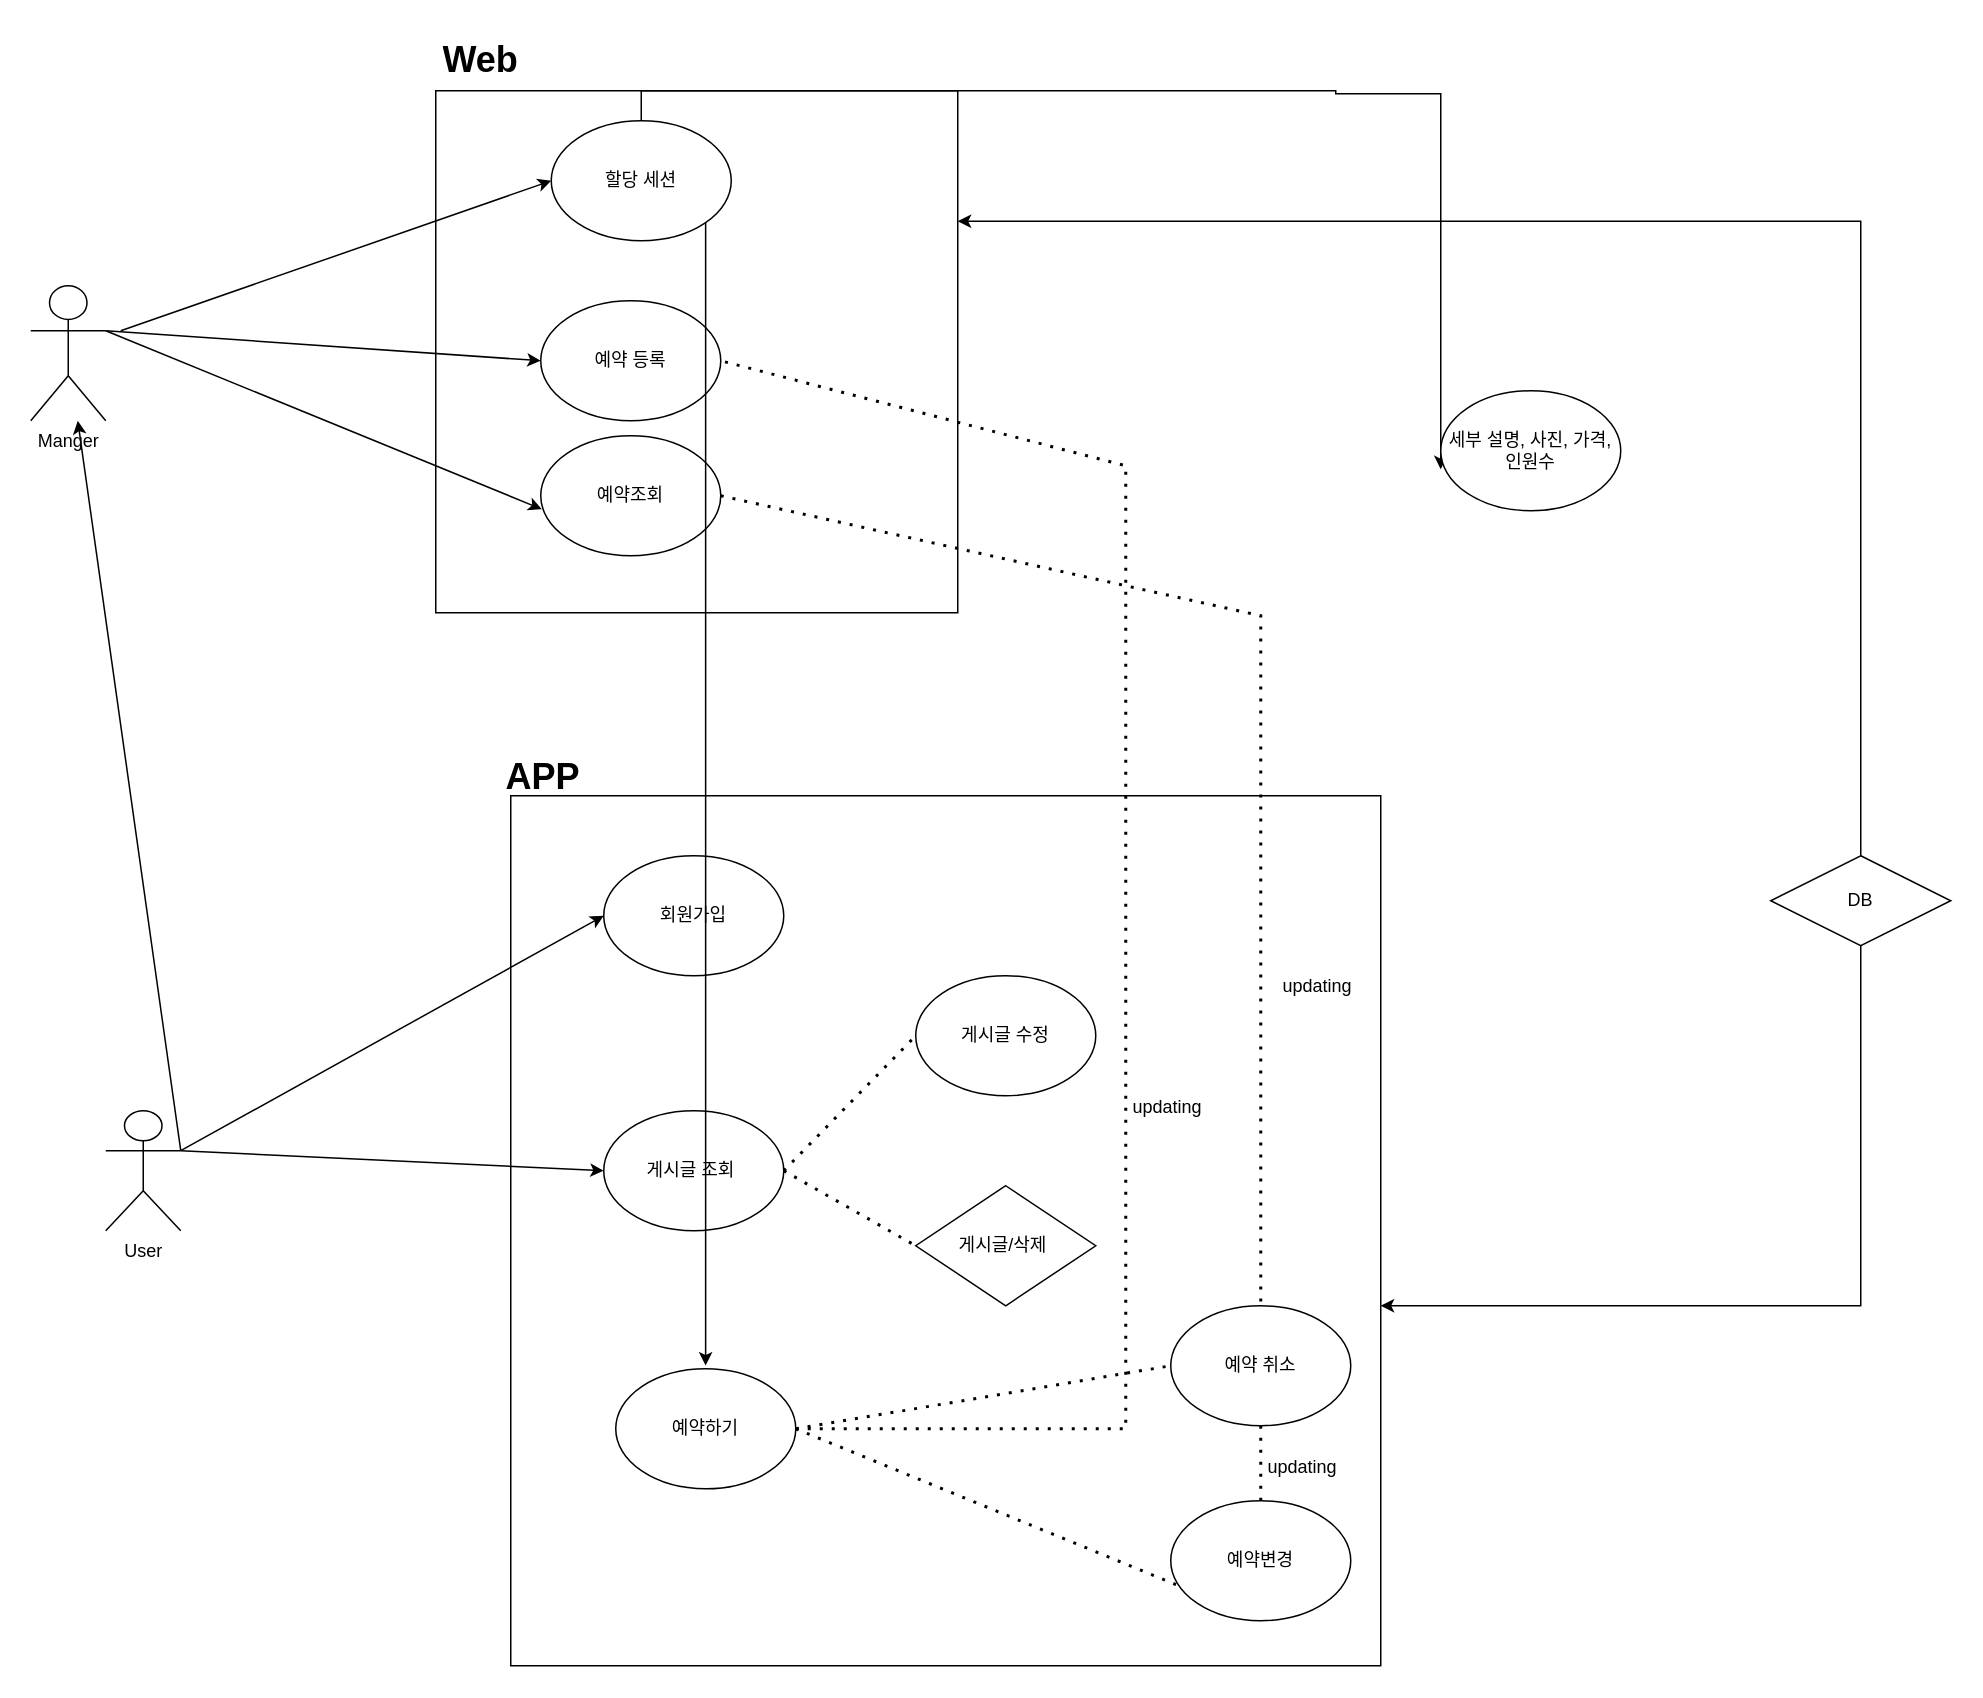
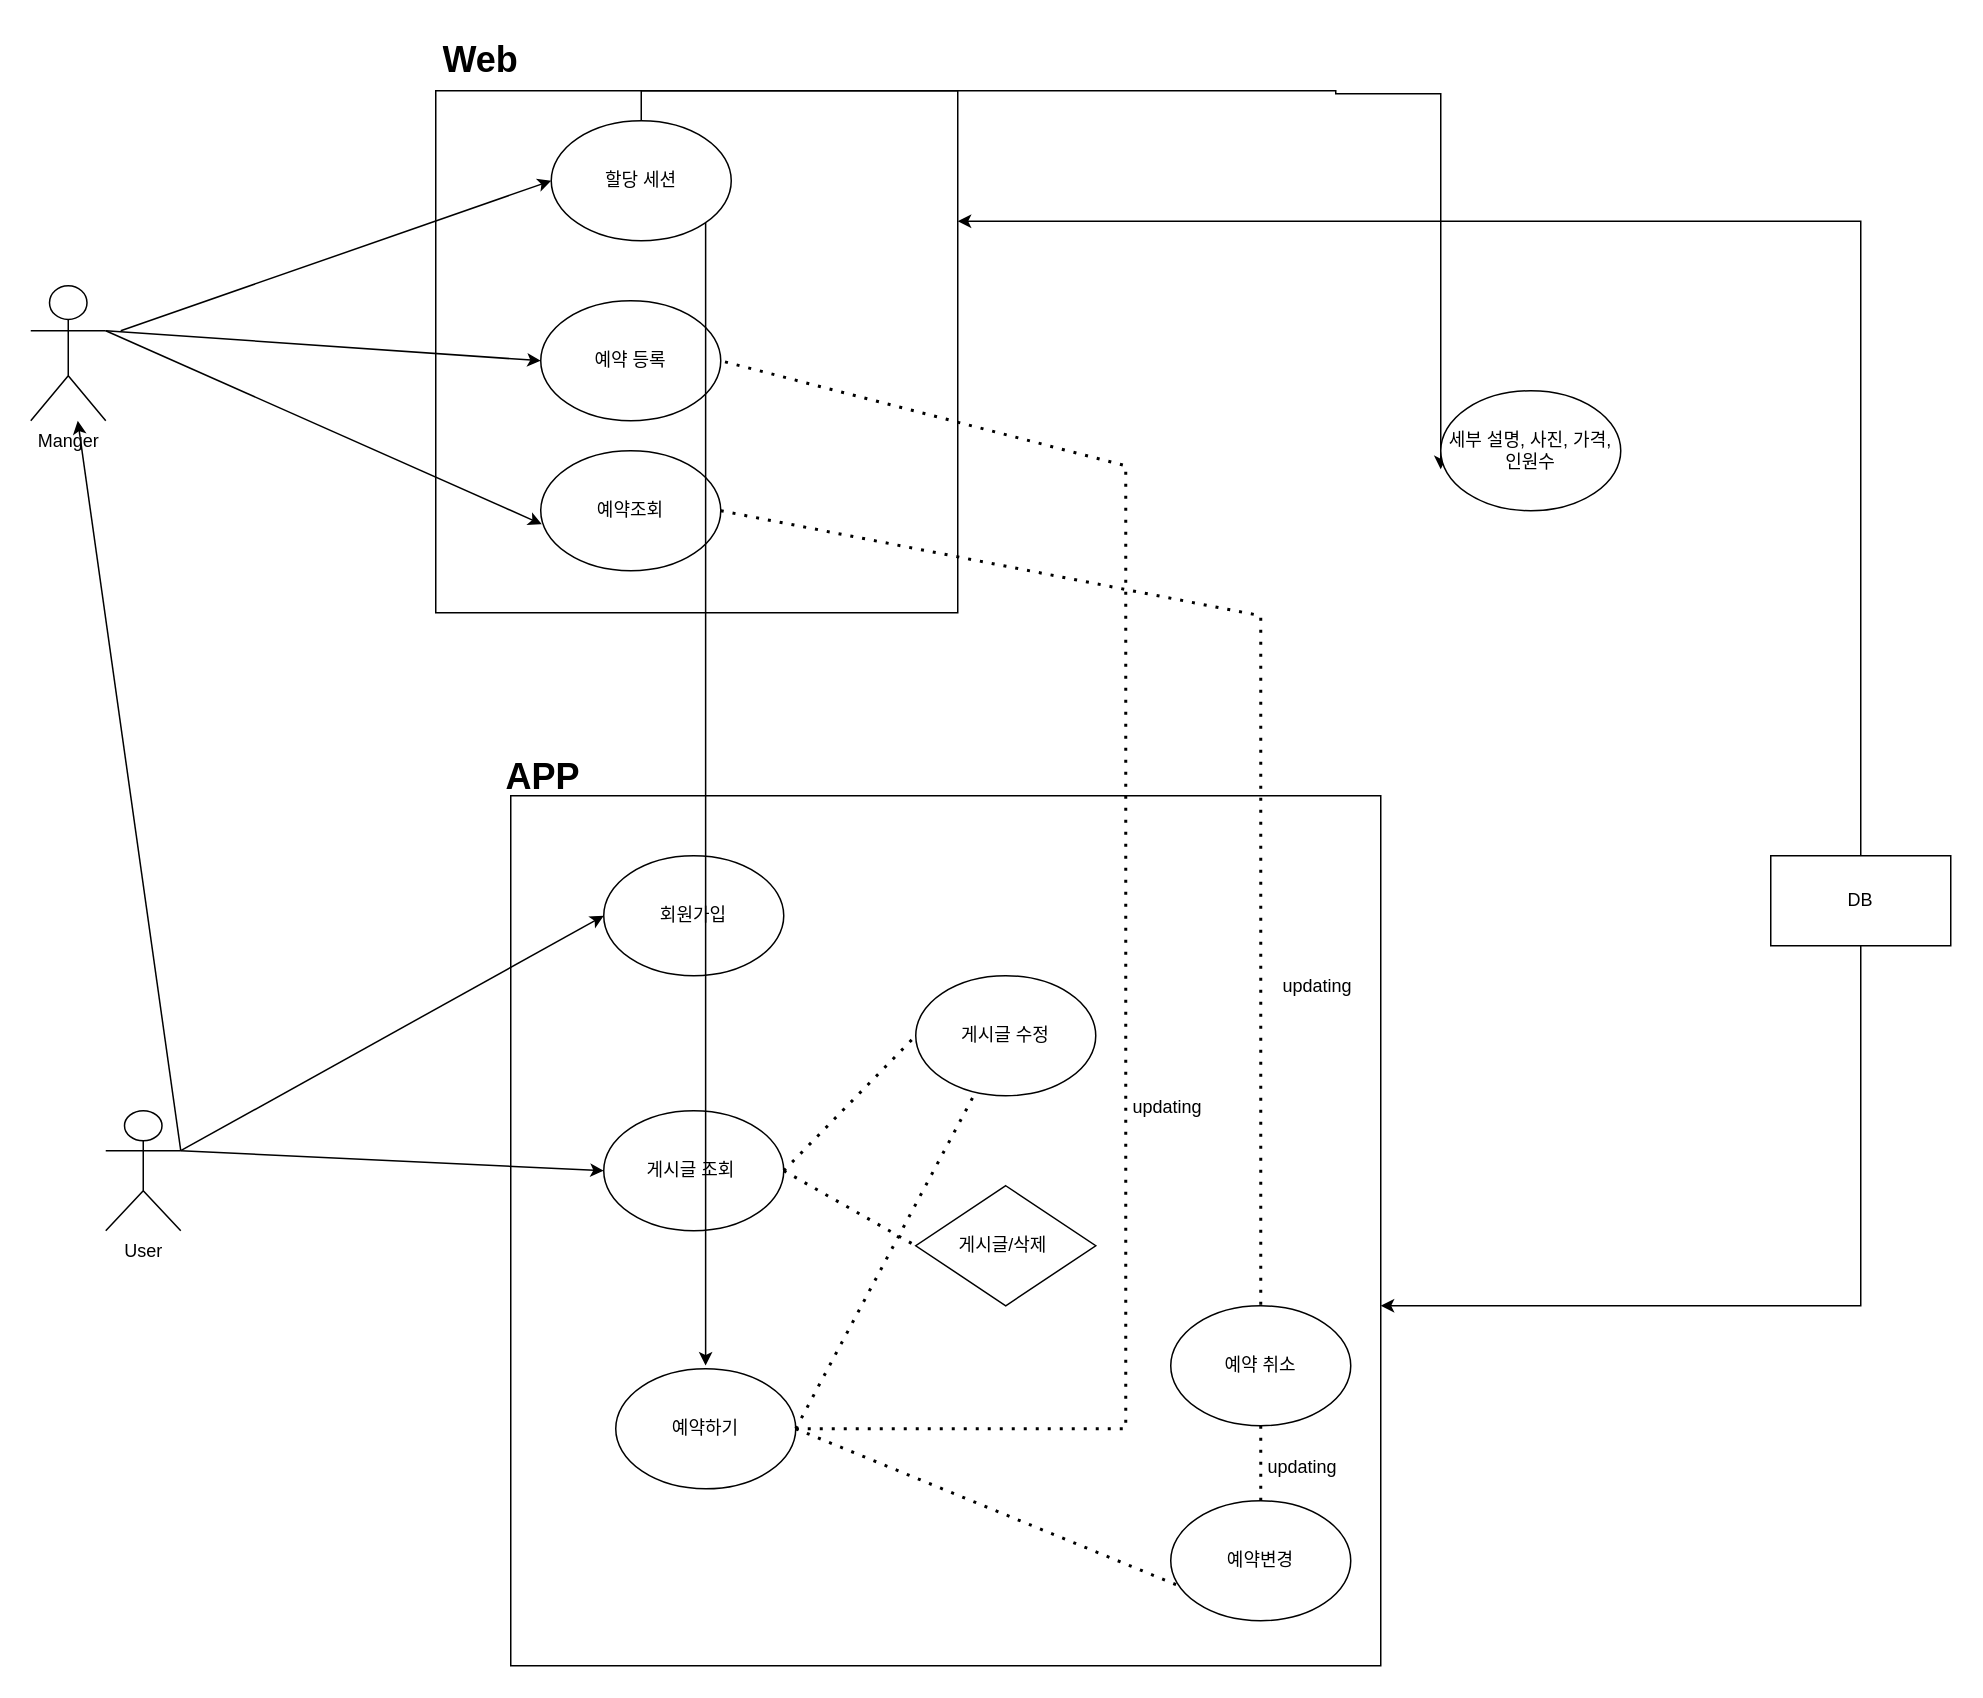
- <mxCell id="28" value="예약조회" style="ellipse;whiteSpace=wrap;html=1;" vertex="1" parent="1"><mxGeometry x="360" y="290" width="120" height="80" as="geometry" /></mxCell>
+ <mxCell id="28" value="예약조회" style="ellipse;whiteSpace=wrap;html=1;" vertex="1" parent="1"><mxGeometry x="360" y="300" width="120" height="80" as="geometry" /></mxCell>
- <mxCell id="34" value="DB" style="rhombus;whiteSpace=wrap;html=1;" vertex="1" parent="1"><mxGeometry x="1180" y="570" width="120" height="60" as="geometry" /></mxCell>
+ <mxCell id="34" value="DB" style="rounded=0;whiteSpace=wrap;html=1;" vertex="1" parent="1"><mxGeometry x="1180" y="570" width="120" height="60" as="geometry" /></mxCell>
- <mxCell id="6" value="" style="endArrow=none;dashed=1;html=1;dashPattern=1 3;strokeWidth=2;rounded=0;entryX=0;entryY=0.5;entryDx=0;entryDy=0;exitX=1;exitY=0.5;exitDx=0;exitDy=0;" edge="1" parent="1" source="5" target="7"><mxGeometry width="50" height="50" relative="1" as="geometry"><mxPoint x="530" y="920" as="sourcePoint" /><mxPoint x="580" y="870" as="targetPoint" /></mxGeometry></mxCell>
+ <mxCell id="6" value="" style="endArrow=none;dashed=1;html=1;dashPattern=1 3;strokeWidth=2;rounded=0;exitX=1;exitY=0.5;exitDx=0;exitDy=0;" edge="1" parent="1" source="5" target="12"><mxGeometry width="50" height="50" relative="1" as="geometry"><mxPoint x="530" y="920" as="sourcePoint" /><mxPoint x="580" y="870" as="targetPoint" /></mxGeometry></mxCell>
